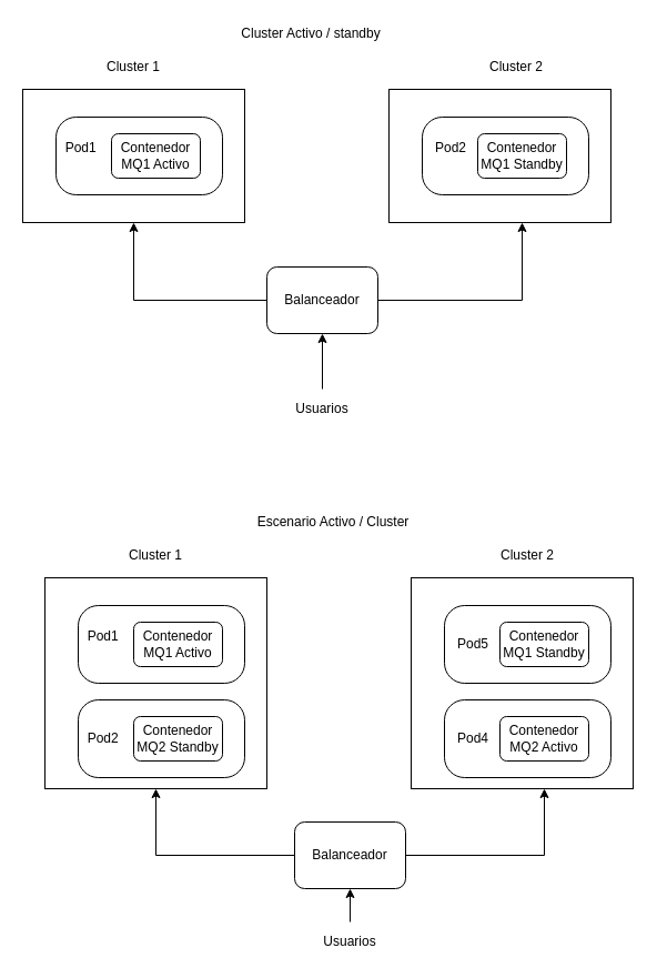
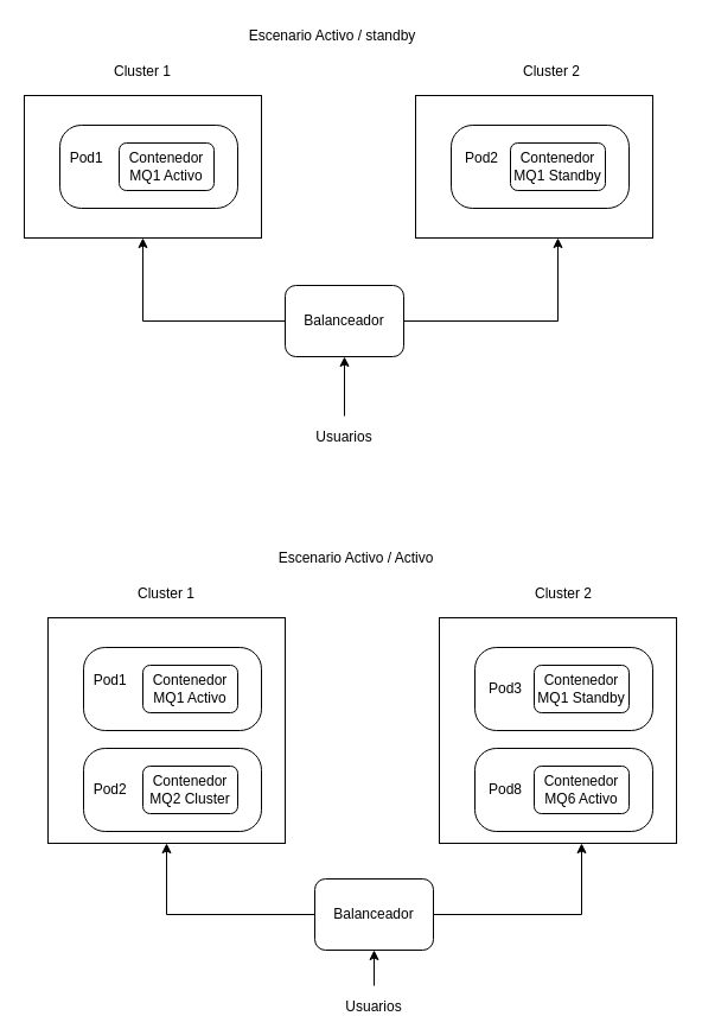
- <mxCell id="15" value="Cluster Activo / standby" style="text;html=1;strokeColor=none;fillColor=none;align=center;verticalAlign=middle;whiteSpace=wrap;rounded=0;" vertex="1" parent="1"><mxGeometry x="180" y="20" width="200" height="20" as="geometry" /></mxCell>
+ <mxCell id="15" value="Escenario Activo / standby" style="text;html=1;strokeColor=none;fillColor=none;align=center;verticalAlign=middle;whiteSpace=wrap;rounded=0;" vertex="1" parent="1"><mxGeometry x="180" y="20" width="200" height="20" as="geometry" /></mxCell>
- <mxCell id="29" value="Escenario Activo / Cluster" style="text;html=1;strokeColor=none;fillColor=none;align=center;verticalAlign=middle;whiteSpace=wrap;rounded=0;" vertex="1" parent="1"><mxGeometry x="200" y="460" width="200" height="20" as="geometry" /></mxCell>
+ <mxCell id="29" value="Escenario Activo / Activo" style="text;html=1;strokeColor=none;fillColor=none;align=center;verticalAlign=middle;whiteSpace=wrap;rounded=0;" vertex="1" parent="1"><mxGeometry x="200" y="460" width="200" height="20" as="geometry" /></mxCell>
- <mxCell id="22" value="&lt;div&gt;&lt;span&gt;&amp;nbsp; &amp;nbsp;Pod5&lt;/span&gt;&lt;/div&gt;" style="rounded=1;whiteSpace=wrap;html=1;arcSize=26;align=left;" vertex="1" parent="1"><mxGeometry x="400" y="545" width="150" height="70" as="geometry" /></mxCell>
+ <mxCell id="22" value="&lt;div&gt;&lt;span&gt;&amp;nbsp; &amp;nbsp;Pod3&lt;/span&gt;&lt;/div&gt;" style="rounded=1;whiteSpace=wrap;html=1;arcSize=26;align=left;" vertex="1" parent="1"><mxGeometry x="400" y="545" width="150" height="70" as="geometry" /></mxCell>
- <mxCell id="31" value="Contenedor MQ2 Standby" style="rounded=1;whiteSpace=wrap;html=1;" vertex="1" parent="1"><mxGeometry x="120" y="645" width="80" height="40" as="geometry" /></mxCell>
+ <mxCell id="31" value="Contenedor MQ2 Cluster" style="rounded=1;whiteSpace=wrap;html=1;" vertex="1" parent="1"><mxGeometry x="120" y="645" width="80" height="40" as="geometry" /></mxCell>
- <mxCell id="32" value="&lt;div&gt;&lt;span&gt;&amp;nbsp; &amp;nbsp;Pod4&lt;/span&gt;&lt;/div&gt;" style="rounded=1;whiteSpace=wrap;html=1;arcSize=26;align=left;" vertex="1" parent="1"><mxGeometry x="400" y="630" width="150" height="70" as="geometry" /></mxCell>
+ <mxCell id="32" value="&lt;div&gt;&lt;span&gt;&amp;nbsp; &amp;nbsp;Pod8&lt;/span&gt;&lt;/div&gt;" style="rounded=1;whiteSpace=wrap;html=1;arcSize=26;align=left;" vertex="1" parent="1"><mxGeometry x="400" y="630" width="150" height="70" as="geometry" /></mxCell>
- <mxCell id="33" value="Contenedor MQ2 Activo" style="rounded=1;whiteSpace=wrap;html=1;" vertex="1" parent="1"><mxGeometry x="450" y="645" width="80" height="40" as="geometry" /></mxCell>
+ <mxCell id="33" value="Contenedor MQ6 Activo" style="rounded=1;whiteSpace=wrap;html=1;" vertex="1" parent="1"><mxGeometry x="450" y="645" width="80" height="40" as="geometry" /></mxCell>
